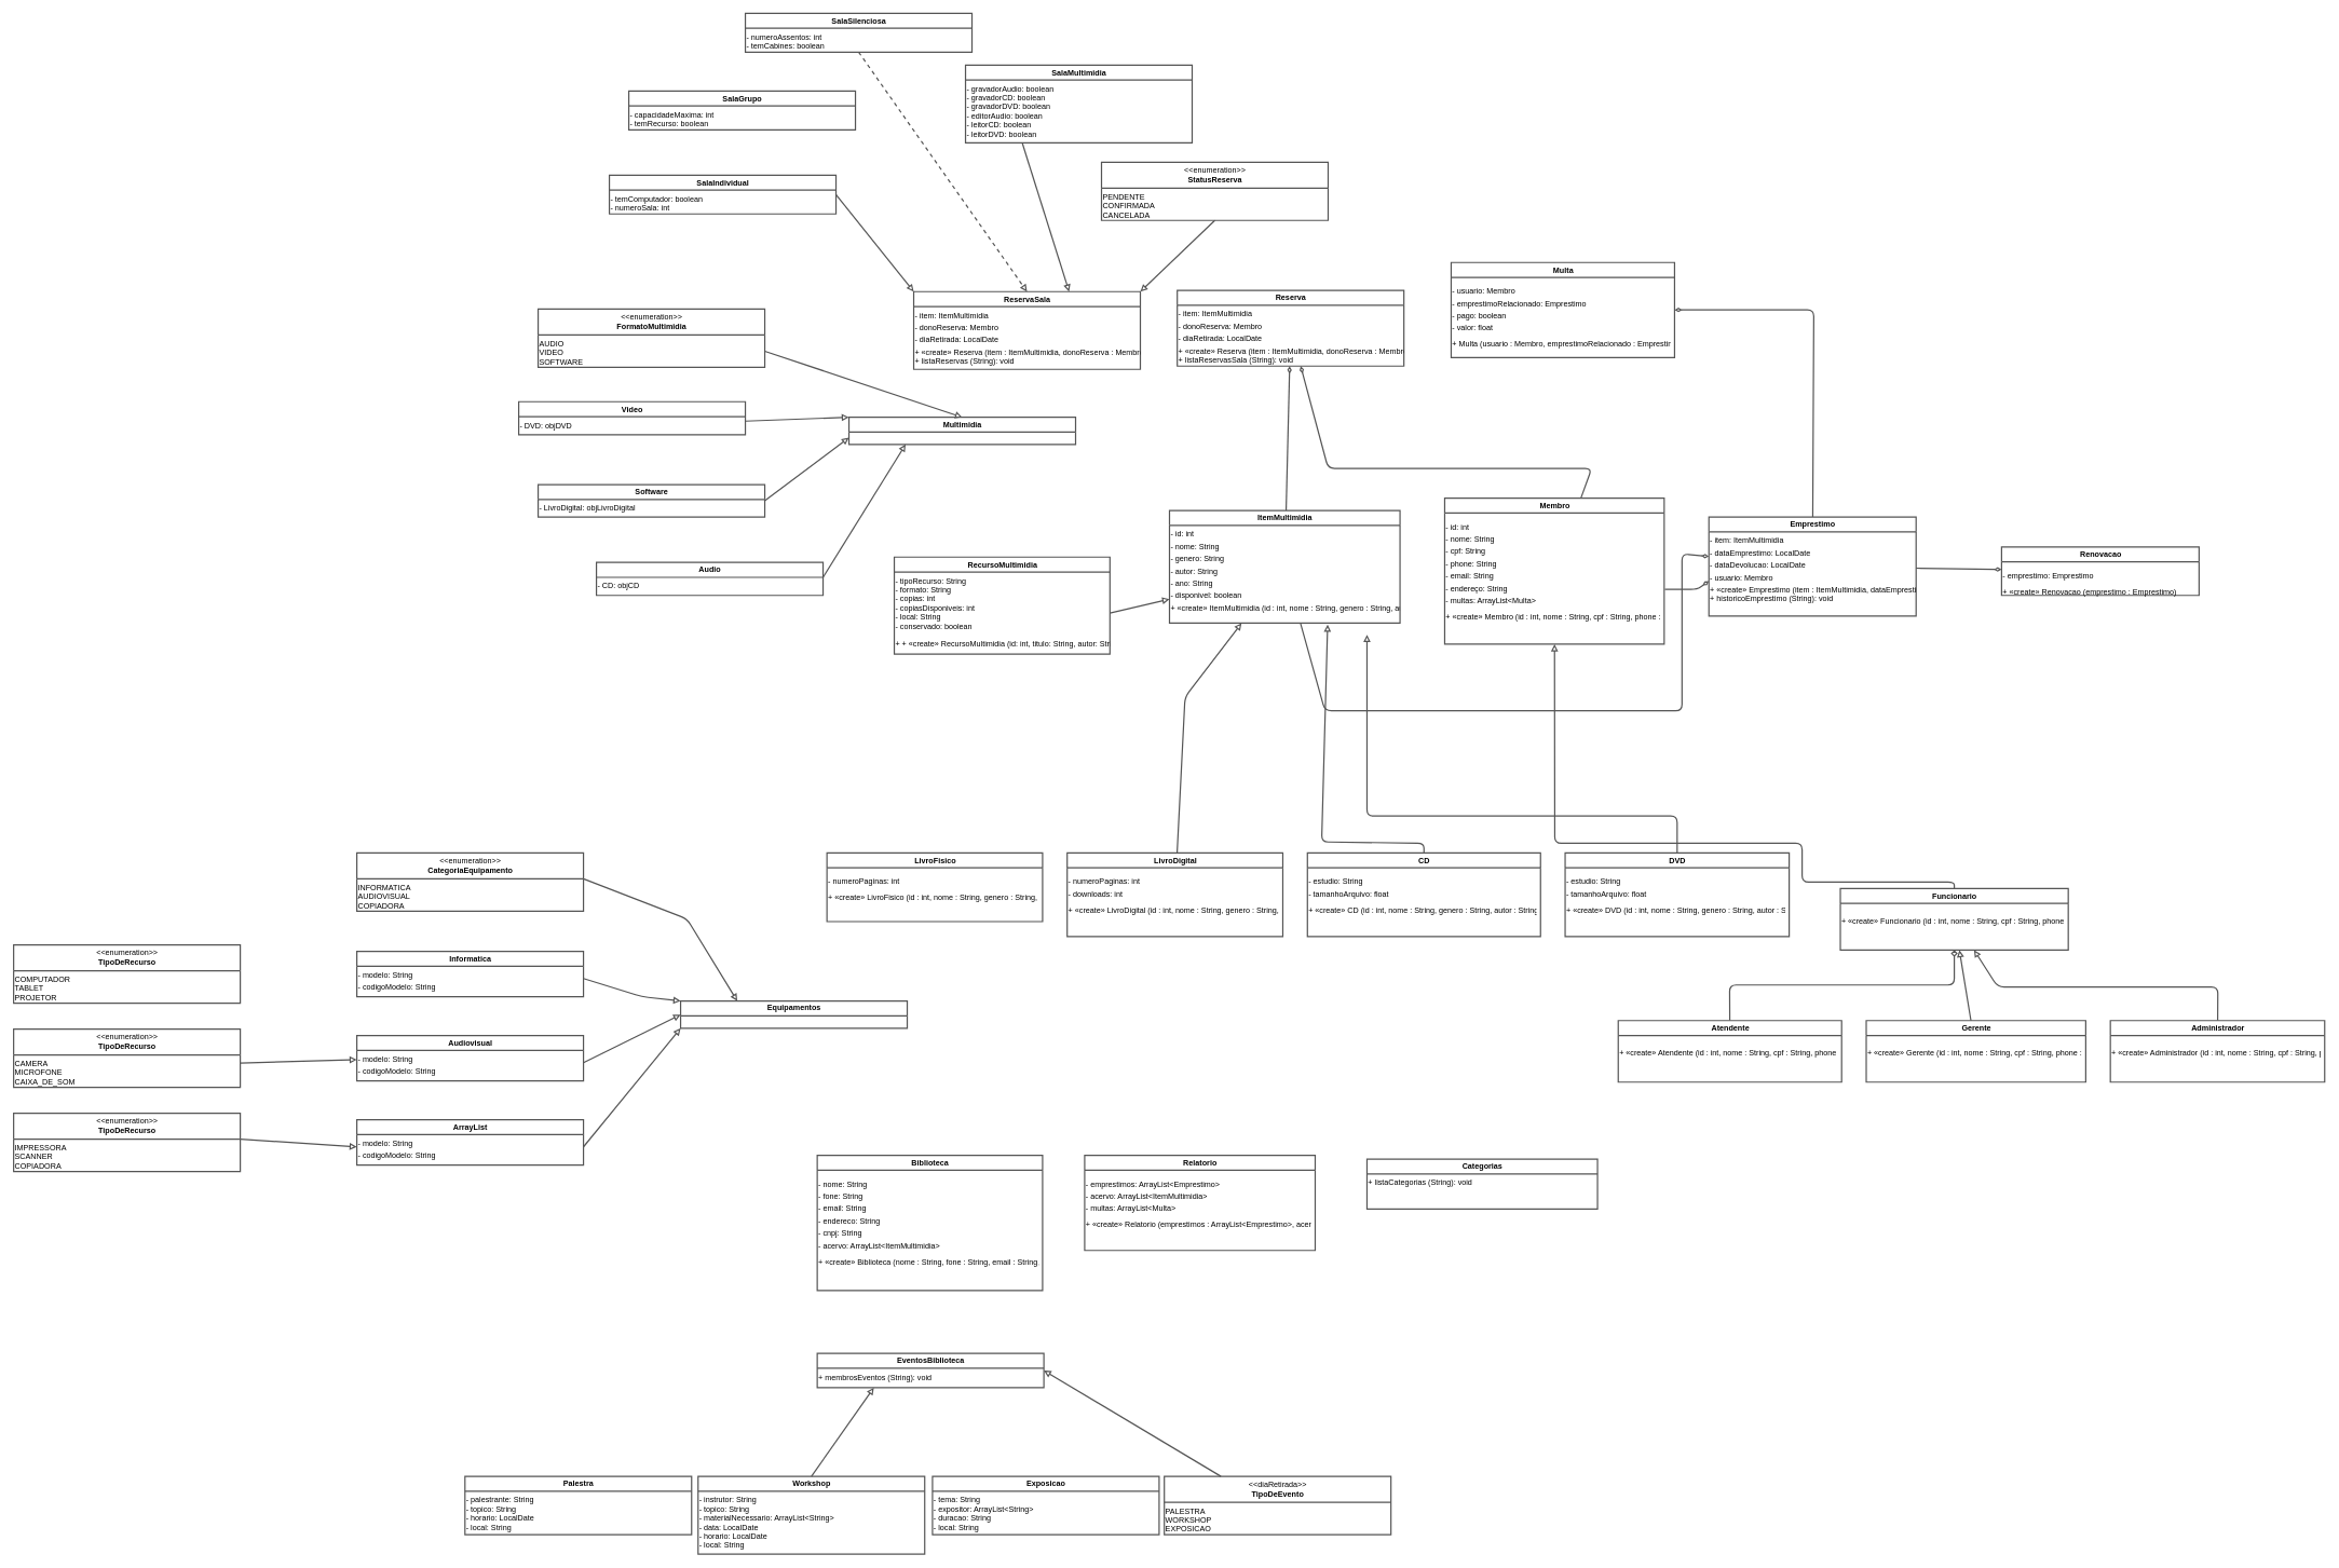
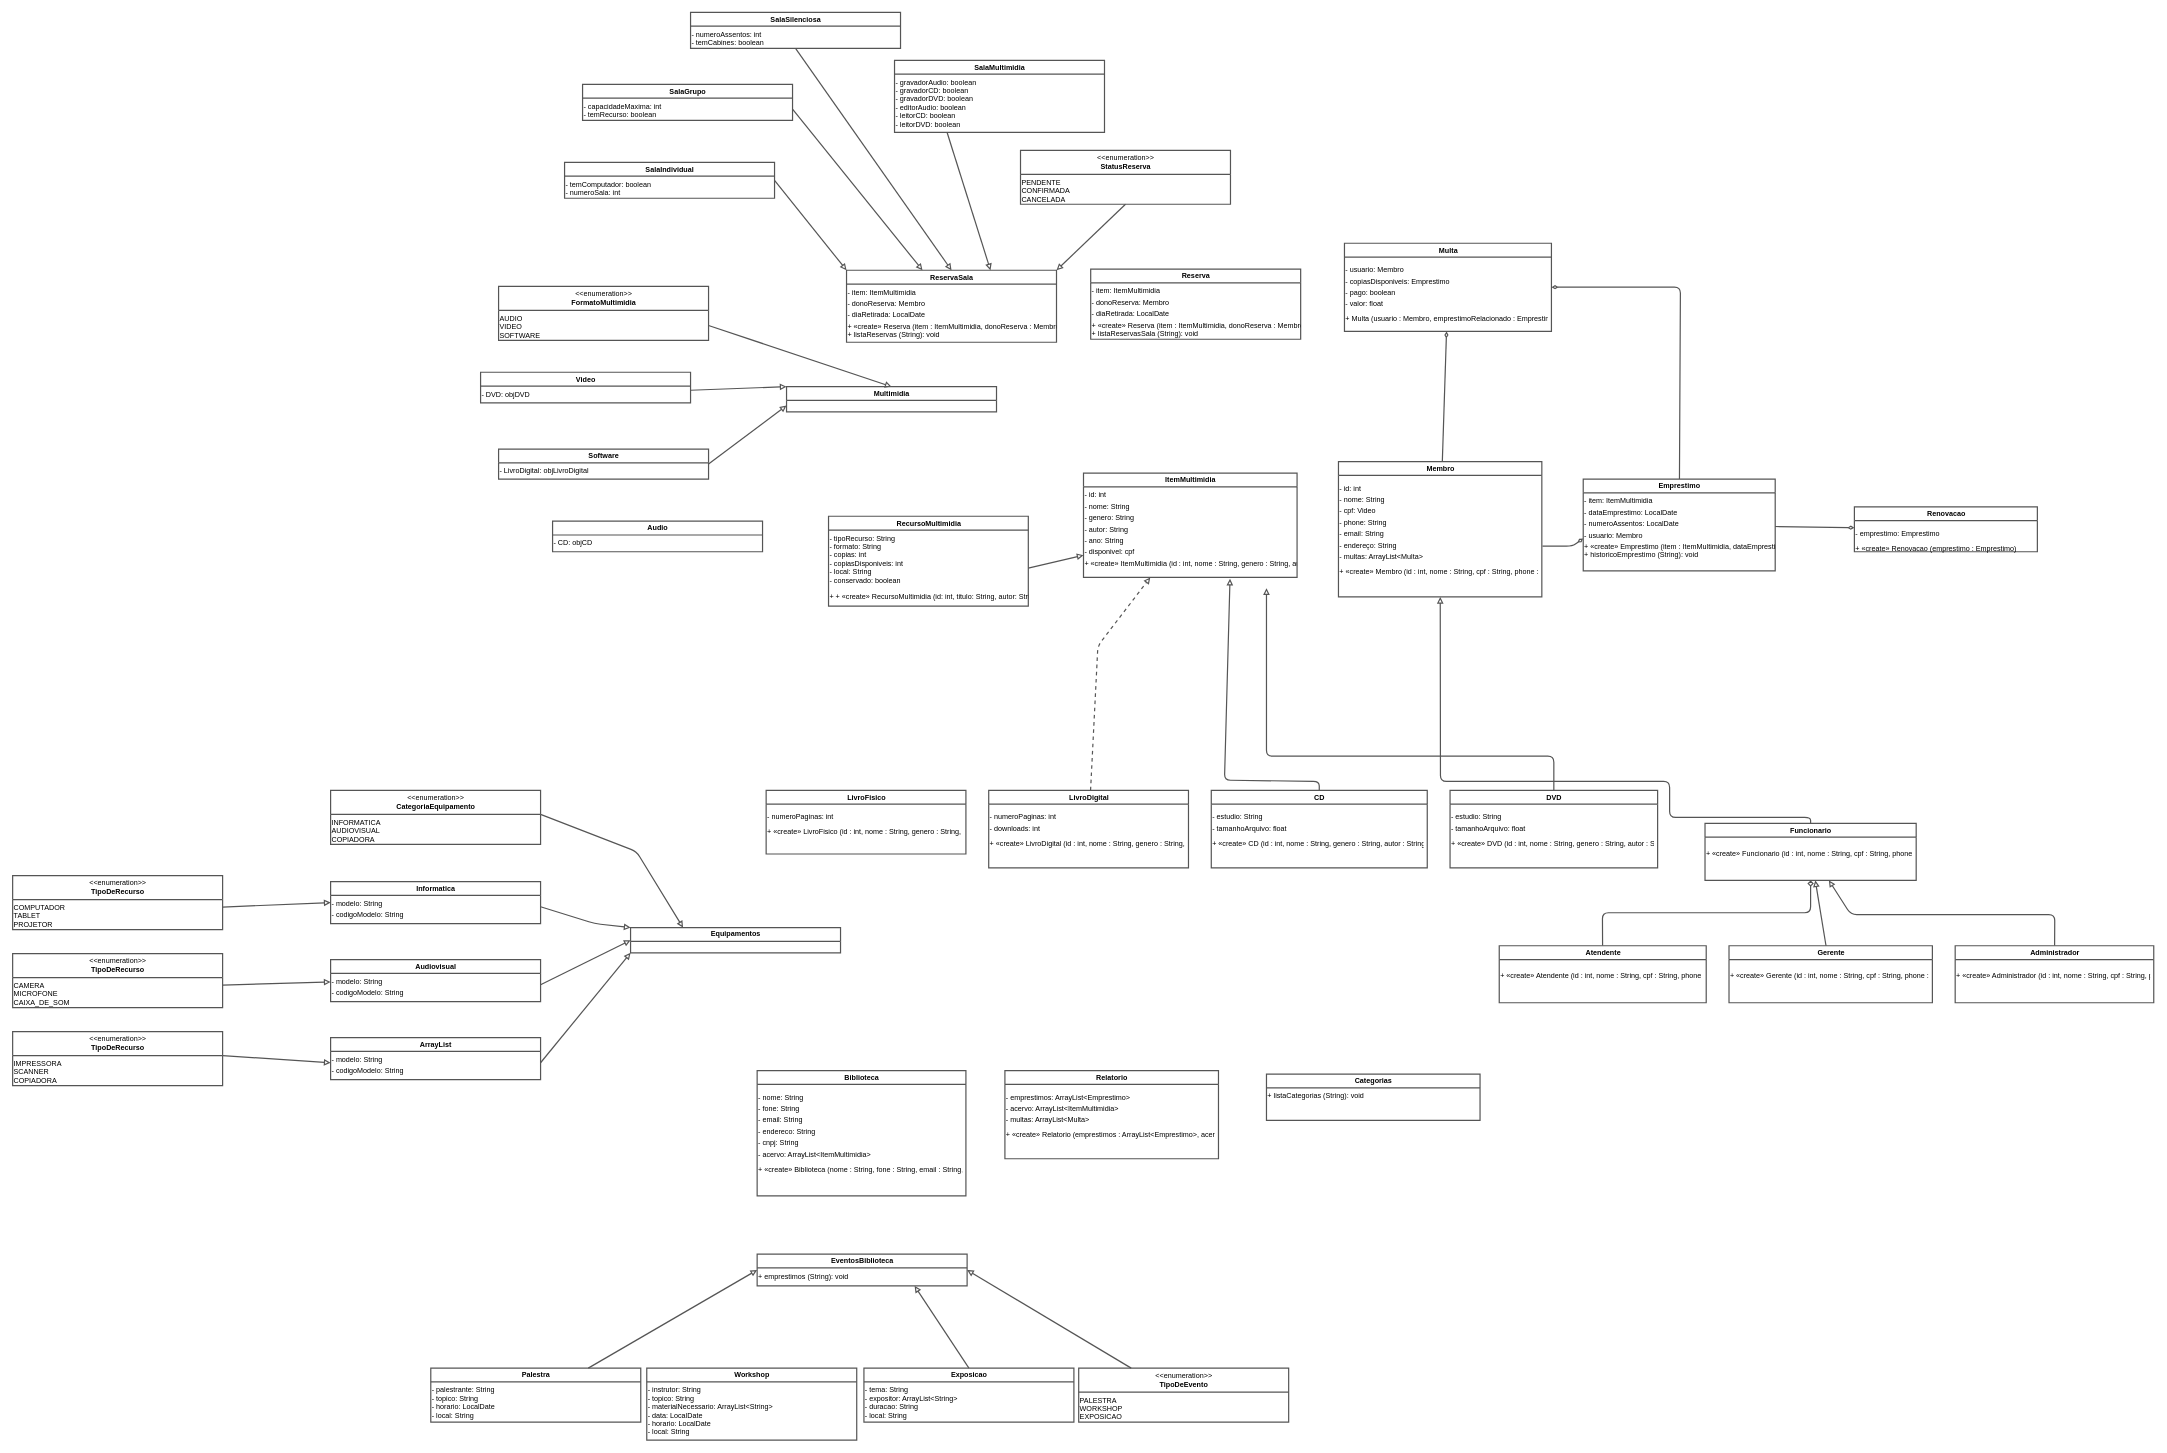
- <mxCell id="161" value="" style="endArrow=block;startArrow=none;endFill=0;startFill=0;html=1;strokeColor=#555555;strokeWidth=2;shadow=1fillColor=#F2F2F2;exitX=0.5;exitY=1;exitDx=0;exitDy=0;entryX=0.5;entryY=0;entryDx=0;entryDy=0;dashed=1;" parent="1" source="160" target="91" edge="1"><mxGeometry x="787" y="539" width="74" height="358" as="geometry"><mxPoint x="1340" y="120" as="sourcePoint" /><mxPoint x="1437.5" y="310" as="targetPoint" /><Array as="points" /></mxGeometry></mxCell>
+ <mxCell id="161" value="" style="endArrow=block;startArrow=none;endFill=0;startFill=0;html=1;strokeColor=#555555;strokeWidth=2;shadow=1fillColor=#F2F2F2;exitX=0.5;exitY=1;exitDx=0;exitDy=0;entryX=0.5;entryY=0;entryDx=0;entryDy=0;" parent="1" source="160" target="91" edge="1"><mxGeometry x="787" y="539" width="74" height="358" as="geometry"><mxPoint x="1340" y="120" as="sourcePoint" /><mxPoint x="1437.5" y="310" as="targetPoint" /><Array as="points" /></mxGeometry></mxCell>
+ <mxCell id="162" value="" style="endArrow=block;startArrow=none;endFill=0;startFill=0;html=1;strokeColor=#555555;strokeWidth=2;shadow=1fillColor=#F2F2F2;exitX=1;exitY=0.5;exitDx=0;exitDy=0;" parent="1" source="151" target="91" edge="1"><mxGeometry x="787" y="539" width="74" height="358" as="geometry"><mxPoint x="1150" y="365" as="sourcePoint" /><mxPoint x="1350" y="310" as="targetPoint" /><Array as="points" /></mxGeometry></mxCell>
- <mxCell id="16" value="- emprestimoRelacionado: Emprestimo" style="text;portConstraint=eastwest;overflow=hidden;rotatable=0;" parent="14" vertex="1"><mxGeometry y="49.826" width="339" height="19" as="geometry" /></mxCell>
+ <mxCell id="16" value="- copiasDisponiveis: Emprestimo" style="text;portConstraint=eastwest;overflow=hidden;rotatable=0;" parent="14" vertex="1"><mxGeometry y="49.826" width="339" height="19" as="geometry" /></mxCell>
+ <mxCell id="88" value="" style="startArrow=diamondThin;startFill=0;endArrow=none;endFill=0;html=1;strokeColor=#555555;strokeWidth=2;shadow=1fillColor=#F2F2F2;" parent="1" source="14" target="64" edge="1"><mxGeometry x="1369" y="122" width="81.885" height="218" as="geometry"><mxPoint x="2399" y="552" as="sourcePoint" /><mxPoint x="2400" y="769" as="targetPoint" /></mxGeometry></mxCell>
- <mxCell id="2" value="" style="startArrow=diamondThin;startFill=0;endArrow=none;endFill=0;html=1;strokeColor=#555555;strokeWidth=2;shadow=1fillColor=#F2F2F2;" parent="1" source="57" target="3" edge="1"><mxGeometry x="953" y="147" width="81" height="212" as="geometry"><mxPoint x="1983" y="577" as="sourcePoint" /><mxPoint x="1983" y="788" as="targetPoint" /></mxGeometry></mxCell>
- <mxCell id="75" value="" style="startArrow=diamondThin;startFill=0;endArrow=none;endFill=0;html=1;strokeColor=#555555;strokeWidth=2;shadow=1fillColor=#F2F2F2;" parent="1" source="57" target="64" edge="1"><mxGeometry x="1020" y="147" width="487.54" height="193" as="geometry"><mxPoint x="2050" y="577" as="sourcePoint" /><mxPoint x="2456" y="769" as="targetPoint" /><Array as="points"><mxPoint x="2050" y="723" /><mxPoint x="2457" y="723" /></Array></mxGeometry></mxCell>
- <mxCell id="133" value="" style="endArrow=block;startArrow=none;endFill=0;startFill=0;html=1;strokeColor=#555555;strokeWidth=2;shadow=1fillColor=#F2F2F2;exitX=1;exitY=0;exitDx=0;exitDy=0;entryX=0.25;entryY=1;entryDx=0;entryDy=0;" parent="1" source="123" target="118" edge="1"><mxGeometry x="787" y="539" width="74" height="358" as="geometry"><mxPoint x="880" y="430" as="sourcePoint" /><mxPoint x="1137" y="720" as="targetPoint" /><Array as="points" /></mxGeometry></mxCell>
- <mxCell id="67" value="- cpf: String" style="text;portConstraint=eastwest;overflow=hidden;rotatable=0;" parent="64" vertex="1"><mxGeometry y="68.826" width="333" height="19" as="geometry" /></mxCell>
+ <mxCell id="67" value="- cpf: Video" style="text;portConstraint=eastwest;overflow=hidden;rotatable=0;" parent="64" vertex="1"><mxGeometry y="68.826" width="333" height="19" as="geometry" /></mxCell>
- <mxCell id="52" value="- dataDevolucao: LocalDate" style="text;portConstraint=eastwest;overflow=hidden;rotatable=0;" parent="49" vertex="1"><mxGeometry y="61" width="320" height="19" as="geometry" /></mxCell>
+ <mxCell id="52" value="- numeroAssentos: LocalDate" style="text;portConstraint=eastwest;overflow=hidden;rotatable=0;" parent="49" vertex="1"><mxGeometry y="61" width="320" height="19" as="geometry" /></mxCell>
- <mxCell id="9" value="- disponivel: boolean" style="text;portConstraint=eastwest;overflow=hidden;rotatable=0;" parent="3" vertex="1"><mxGeometry y="118" width="356" height="19" as="geometry" /></mxCell>
+ <mxCell id="9" value="- disponivel: cpf" style="text;portConstraint=eastwest;overflow=hidden;rotatable=0;" parent="3" vertex="1"><mxGeometry y="118" width="356" height="19" as="geometry" /></mxCell>
- <mxCell id="21" value="" style="startArrow=diamondThin;startFill=0;endArrow=none;endFill=0;html=1;strokeColor=#555555;strokeWidth=2;shadow=1fillColor=#F2F2F2;" parent="1" source="49" target="3" edge="1"><mxGeometry x="1015" y="400" width="634" height="301.913" as="geometry"><mxPoint x="2638" y="855" as="sourcePoint" /><mxPoint x="2045" y="979" as="targetPoint" /><Array as="points"><mxPoint x="2596.5" y="855" /><mxPoint x="2596.5" y="1097.5" /><mxPoint x="2045" y="1097.5" /></Array></mxGeometry></mxCell>
- <mxCell id="83" value="" style="endArrow=block;startArrow=none;endFill=0;startFill=0;html=1;strokeColor=#555555;strokeWidth=2;shadow=1fillColor=#F2F2F2;" parent="1" source="78" target="3" edge="1"><mxGeometry x="787" y="539" width="74" height="358" as="geometry"><mxPoint x="1814" y="1317" as="sourcePoint" /><mxPoint x="1829" y="979" as="targetPoint" /><Array as="points"><mxPoint x="1829" y="1076" /></Array></mxGeometry></mxCell>
+ <mxCell id="83" value="" style="endArrow=block;startArrow=none;endFill=0;startFill=0;html=1;strokeColor=#555555;strokeWidth=2;shadow=1fillColor=#F2F2F2;dashed=1;" parent="1" source="78" target="3" edge="1"><mxGeometry x="787" y="539" width="74" height="358" as="geometry"><mxPoint x="1814" y="1317" as="sourcePoint" /><mxPoint x="1829" y="979" as="targetPoint" /><Array as="points"><mxPoint x="1829" y="1076" /></Array></mxGeometry></mxCell>
+ <mxCell id="115" value="" style="endArrow=block;startArrow=none;endFill=0;startFill=0;html=1;strokeColor=#555555;strokeWidth=2;shadow=1fillColor=#F2F2F2;exitX=1;exitY=0.25;exitDx=0;exitDy=0;entryX=0;entryY=0.5;entryDx=0;entryDy=0;" parent="1" source="97" target="98" edge="1"><mxGeometry x="787" y="539" width="74" height="358" as="geometry"><mxPoint x="390" y="1503" as="sourcePoint" /><mxPoint x="540" y="1479" as="targetPoint" /><Array as="points" /></mxGeometry></mxCell>
- <mxCell id="143" value="+ membrosEventos (String): void" style="text;html=1;align=left;verticalAlign=middle;resizable=0;points=[];autosize=1;strokeColor=none;fillColor=none;" vertex="1" parent="142"><mxGeometry y="23" width="350" height="30" as="geometry" /></mxCell>
+ <mxCell id="143" value="+ emprestimos (String): void" style="text;html=1;align=left;verticalAlign=middle;resizable=0;points=[];autosize=1;strokeColor=none;fillColor=none;" vertex="1" parent="142"><mxGeometry y="23" width="350" height="30" as="geometry" /></mxCell>
+ <mxCell id="144" value="" style="endArrow=block;startArrow=none;endFill=0;startFill=0;html=1;strokeColor=#555555;strokeWidth=2;shadow=1fillColor=#F2F2F2;exitX=0.75;exitY=0;exitDx=0;exitDy=0;entryX=0;entryY=0.5;entryDx=0;entryDy=0;" parent="1" source="134" target="142" edge="1"><mxGeometry x="787" y="539" width="74" height="358" as="geometry"><mxPoint x="977" y="2490" as="sourcePoint" /><mxPoint x="1077" y="2569" as="targetPoint" /><Array as="points" /></mxGeometry></mxCell>
- <mxCell id="145" value="" style="endArrow=block;startArrow=none;endFill=0;startFill=0;html=1;strokeColor=#555555;strokeWidth=2;shadow=1fillColor=#F2F2F2;exitX=0.5;exitY=0;exitDx=0;exitDy=0;entryX=0.25;entryY=1;entryDx=0;entryDy=0;" parent="1" source="136" target="142" edge="1"><mxGeometry x="787" y="539" width="74" height="358" as="geometry"><mxPoint x="1167" y="2410" as="sourcePoint" /><mxPoint x="1267" y="2489" as="targetPoint" /><Array as="points" /></mxGeometry></mxCell>
+ <mxCell id="146" value="" style="endArrow=block;startArrow=none;endFill=0;startFill=0;html=1;strokeColor=#555555;strokeWidth=2;shadow=1fillColor=#F2F2F2;exitX=0.5;exitY=0;exitDx=0;exitDy=0;entryX=0.75;entryY=1;entryDx=0;entryDy=0;" parent="1" source="138" target="142" edge="1"><mxGeometry x="787" y="539" width="74" height="358" as="geometry"><mxPoint x="1647" y="2400" as="sourcePoint" /><mxPoint x="1747" y="2479" as="targetPoint" /><Array as="points" /></mxGeometry></mxCell>
- <mxCell id="140" value="&lt;span style=&quot;font-weight: normal;&quot;&gt;&amp;lt;&amp;lt;diaRetirada&amp;gt;&amp;gt;&lt;/span&gt;&lt;div&gt;TipoDeEvento&lt;/div&gt;" style="swimlane;childLayout=stackLayout;horizontal=1;horizontalStack=0;resizeParent=1;resizeParentMax=0;resizeLast=0;collapsible=1;html=1;strokeColor=#555555;strokeWidth=2;shadow=1fillColor=#F2F2F2;startSize=40;" parent="1" vertex="1"><mxGeometry x="1797" y="2280" width="350" height="90" as="geometry"><mxRectangle x="-230" y="170" width="130" height="60" as="alternateBounds" /></mxGeometry></mxCell>
+ <mxCell id="140" value="&lt;span style=&quot;font-weight: normal;&quot;&gt;&amp;lt;&amp;lt;enumeration&amp;gt;&amp;gt;&lt;/span&gt;&lt;div&gt;TipoDeEvento&lt;/div&gt;" style="swimlane;childLayout=stackLayout;horizontal=1;horizontalStack=0;resizeParent=1;resizeParentMax=0;resizeLast=0;collapsible=1;html=1;strokeColor=#555555;strokeWidth=2;shadow=1fillColor=#F2F2F2;startSize=40;" parent="1" vertex="1"><mxGeometry x="1797" y="2280" width="350" height="90" as="geometry"><mxRectangle x="-230" y="170" width="130" height="60" as="alternateBounds" /></mxGeometry></mxCell>
